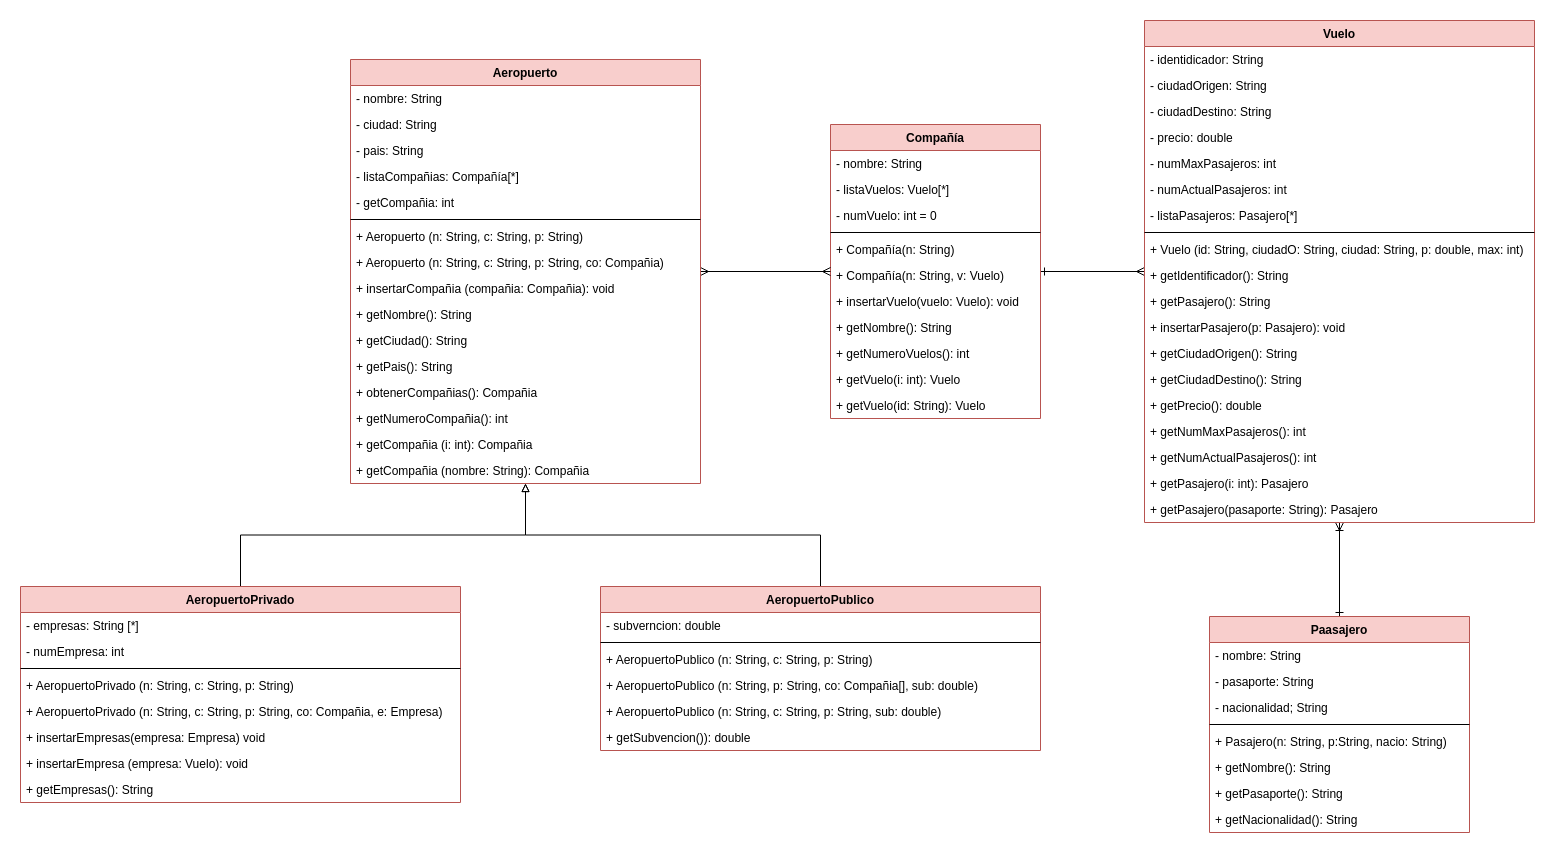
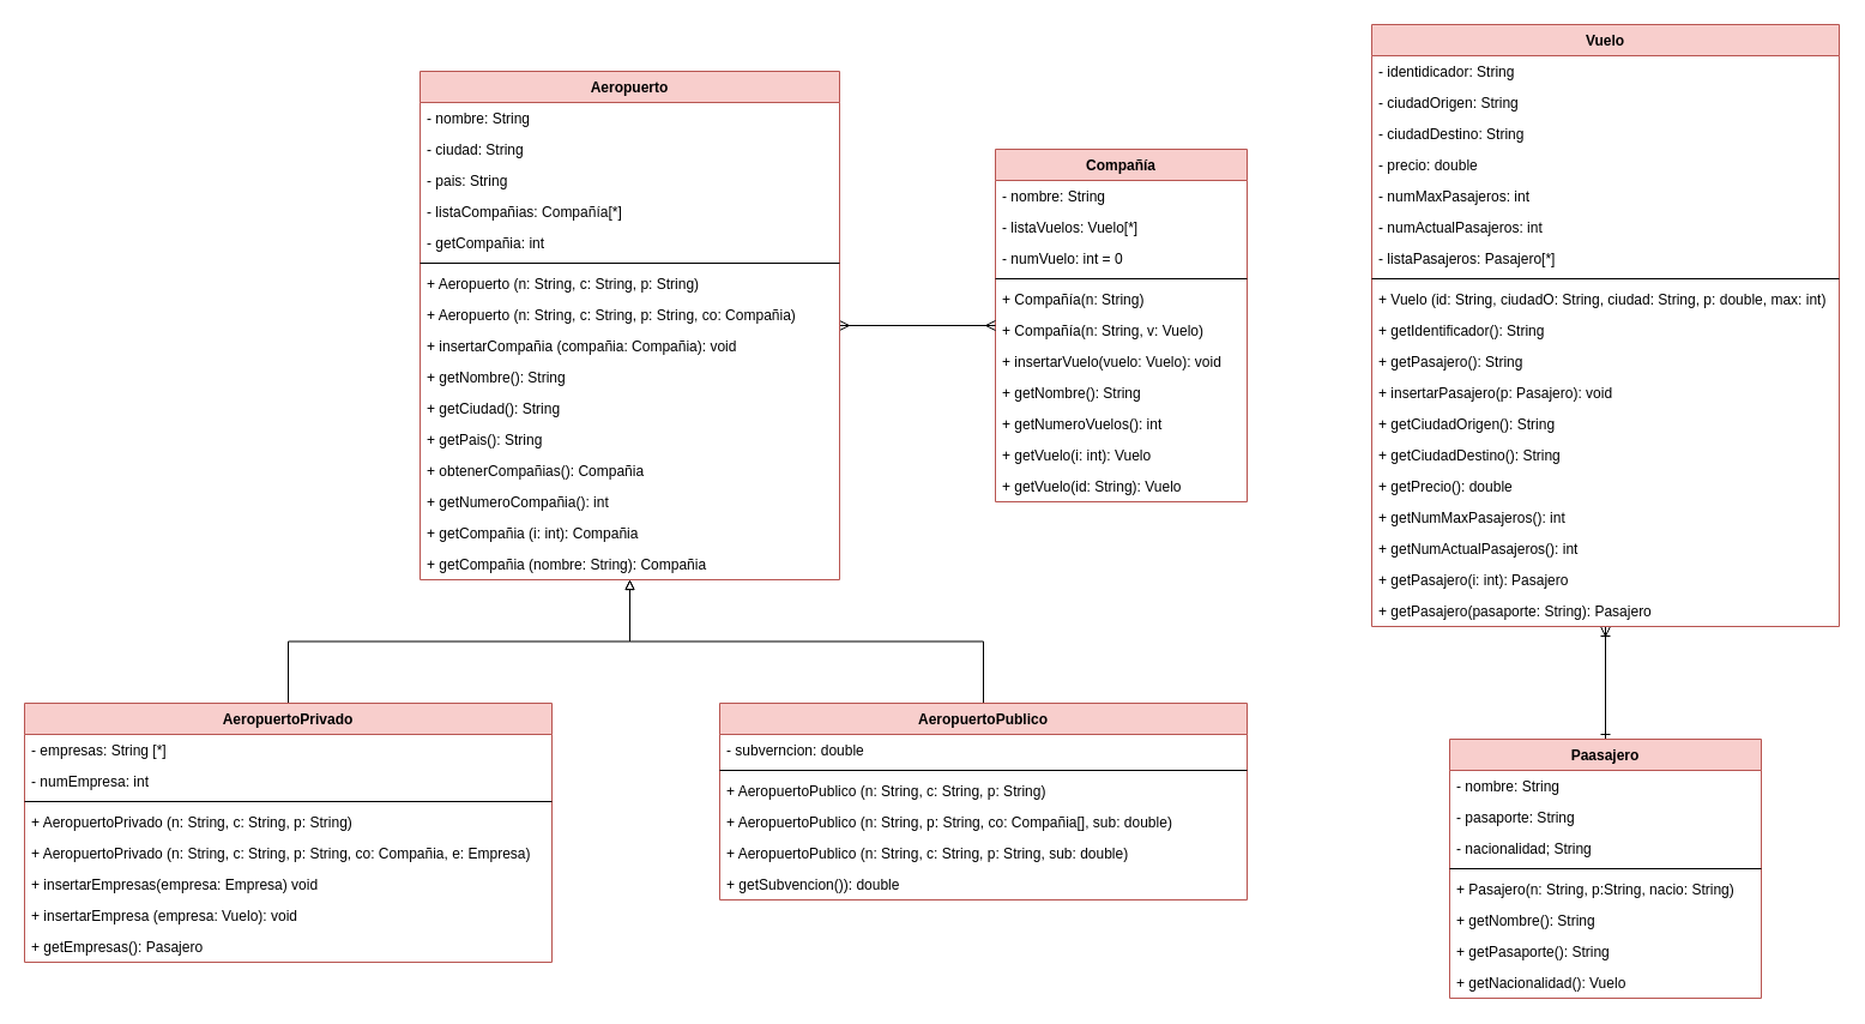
- <mxCell id="3" style="edgeStyle=orthogonalEdgeStyle;rounded=0;orthogonalLoop=1;jettySize=auto;html=1;startArrow=ERone;startFill=0;endArrow=ERmany;endFill=0;" edge="1" parent="1" source="33" target="13"><mxGeometry relative="1" as="geometry" /></mxCell>
- <mxCell id="80" value="+ getEmpresas(): String" style="text;strokeColor=none;fillColor=none;align=left;verticalAlign=top;spacingLeft=4;spacingRight=4;overflow=hidden;rotatable=0;points=[[0,0.5],[1,0.5]];portConstraint=eastwest;" vertex="1" parent="72"><mxGeometry y="190" width="440" height="26" as="geometry" /></mxCell>
+ <mxCell id="80" value="+ getEmpresas(): Pasajero" style="text;strokeColor=none;fillColor=none;align=left;verticalAlign=top;spacingLeft=4;spacingRight=4;overflow=hidden;rotatable=0;points=[[0,0.5],[1,0.5]];portConstraint=eastwest;" vertex="1" parent="72"><mxGeometry y="190" width="440" height="26" as="geometry" /></mxCell>
- <mxCell id="12" value="+ getNacionalidad(): String" style="text;strokeColor=none;fillColor=none;align=left;verticalAlign=top;spacingLeft=4;spacingRight=4;overflow=hidden;rotatable=0;points=[[0,0.5],[1,0.5]];portConstraint=eastwest;" vertex="1" parent="4"><mxGeometry y="190" width="260" height="26" as="geometry" /></mxCell>
+ <mxCell id="12" value="+ getNacionalidad(): Vuelo" style="text;strokeColor=none;fillColor=none;align=left;verticalAlign=top;spacingLeft=4;spacingRight=4;overflow=hidden;rotatable=0;points=[[0,0.5],[1,0.5]];portConstraint=eastwest;" vertex="1" parent="4"><mxGeometry y="190" width="260" height="26" as="geometry" /></mxCell>
